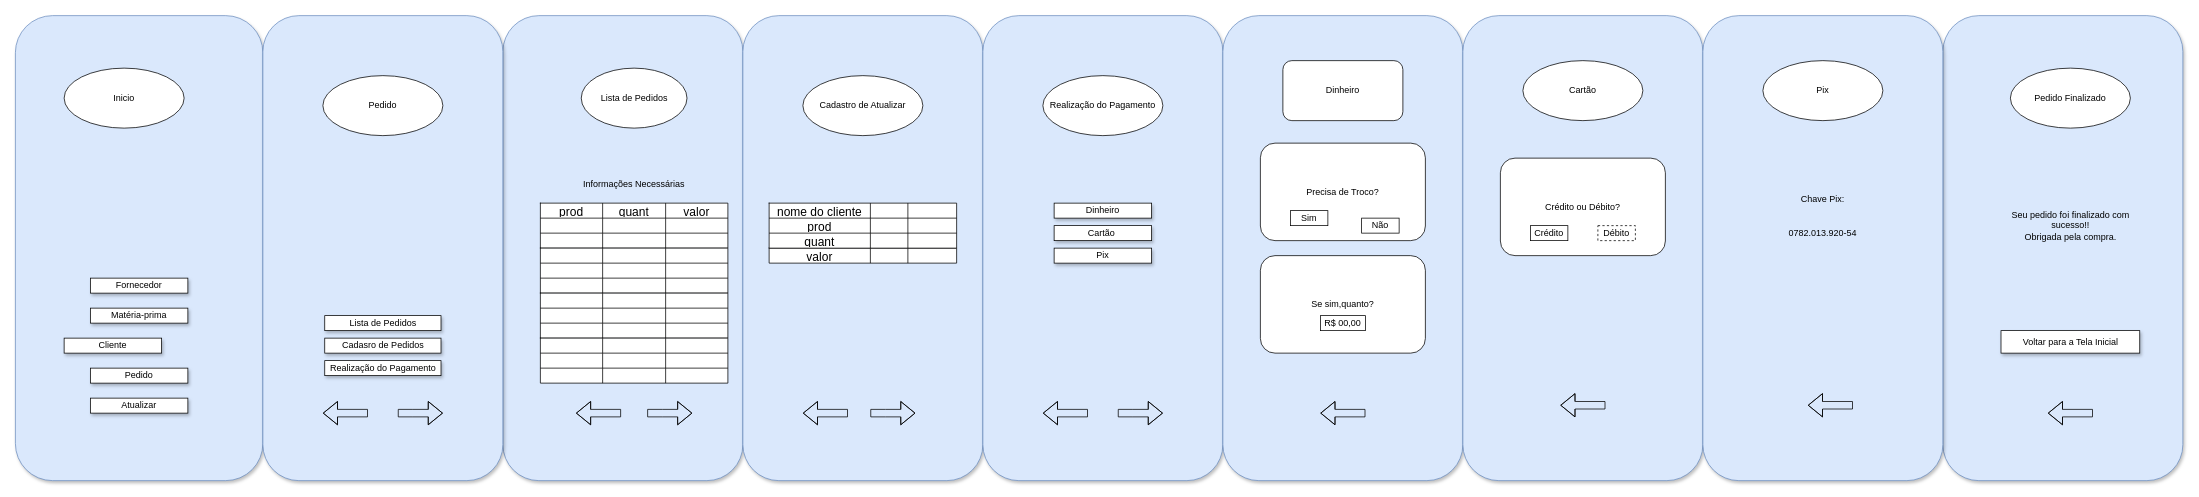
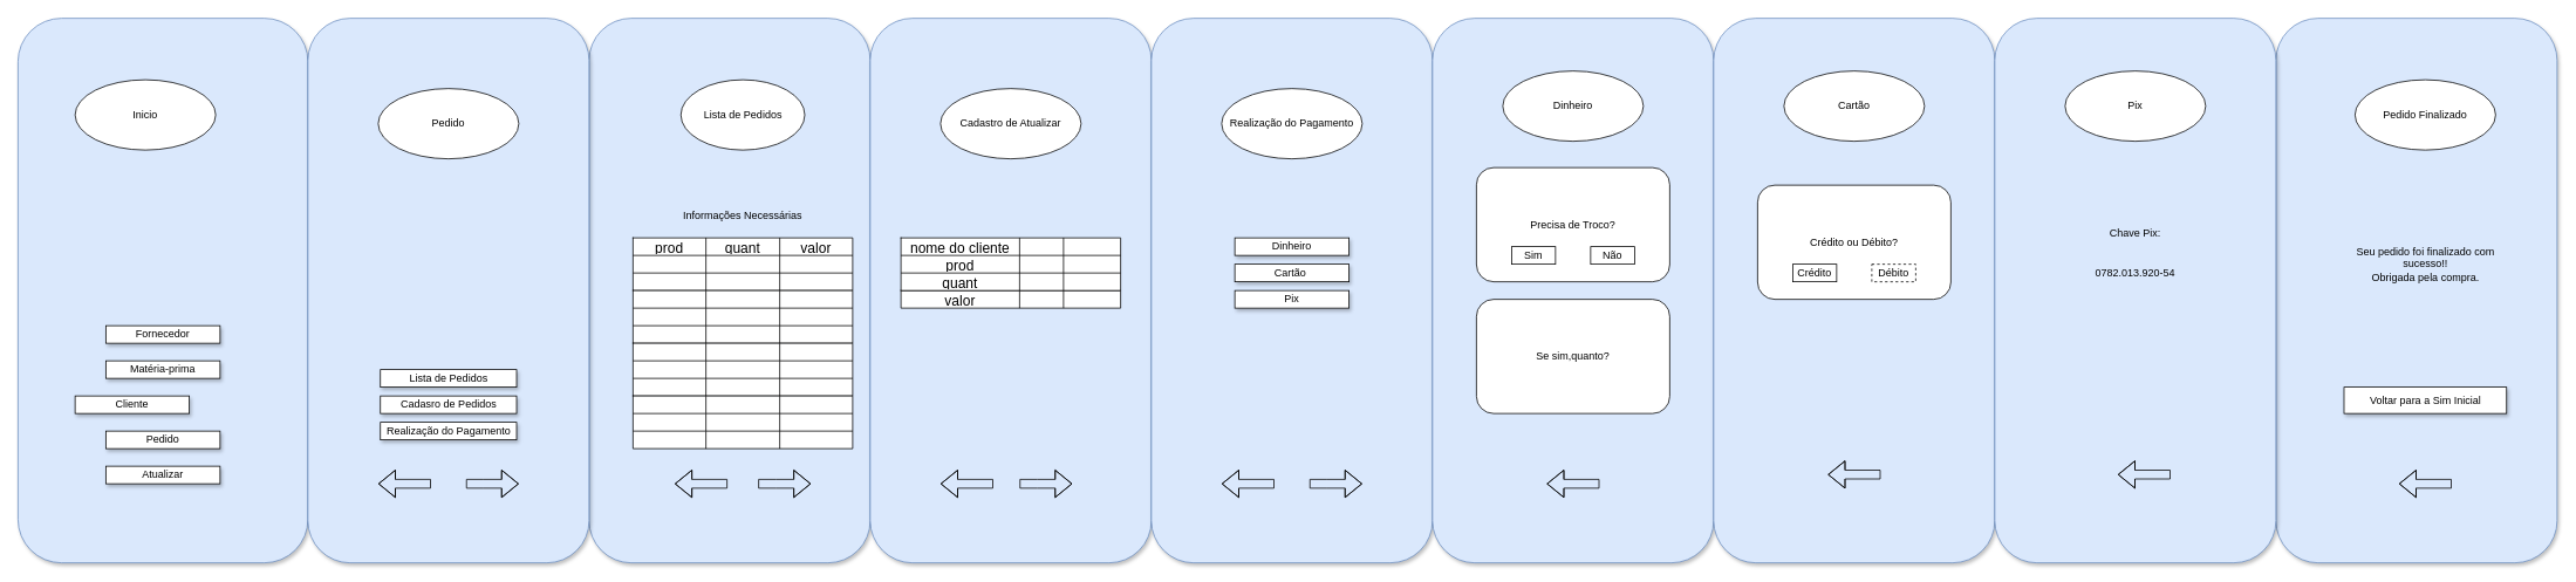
- <mxCell id="114" value="Dinheiro" style="whiteSpace=wrap;html=1;rounded=1;" vertex="1" parent="1"><mxGeometry x="1710" y="80" width="160" height="80" as="geometry" /></mxCell>
+ <mxCell id="114" value="Dinheiro" style="ellipse;whiteSpace=wrap;html=1;" vertex="1" parent="1"><mxGeometry x="1710" y="80" width="160" height="80" as="geometry" /></mxCell>
- <mxCell id="111" value="Não" style="rounded=0;whiteSpace=wrap;html=1;" vertex="1" parent="1"><mxGeometry x="1815" y="290" width="50" height="20" as="geometry" /></mxCell>
+ <mxCell id="111" value="Não" style="rounded=0;whiteSpace=wrap;html=1;" vertex="1" parent="1"><mxGeometry x="1810" y="280" width="50" height="20" as="geometry" /></mxCell>
- <mxCell id="113" value="R$ 00,00" style="rounded=0;whiteSpace=wrap;html=1;" vertex="1" parent="1"><mxGeometry x="1760" y="420" width="60" height="20" as="geometry" /></mxCell>
- <mxCell id="105" value="Voltar para a Tela Inicial" style="rounded=0;whiteSpace=wrap;html=1;shadow=1;" vertex="1" parent="102"><mxGeometry x="77.5" y="420" width="185" height="30" as="geometry" /></mxCell>
+ <mxCell id="105" value="Voltar para a Sim Inicial" style="rounded=0;whiteSpace=wrap;html=1;shadow=1;" vertex="1" parent="102"><mxGeometry x="77.5" y="420" width="185" height="30" as="geometry" /></mxCell>
